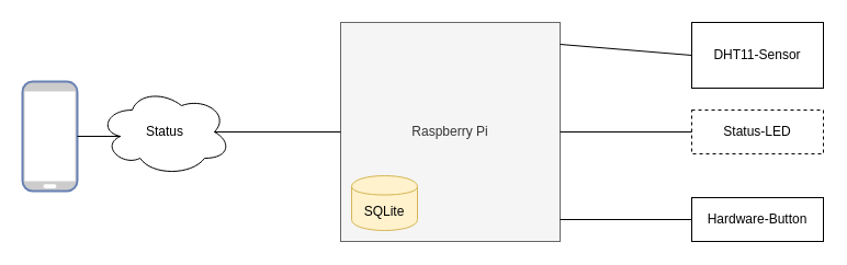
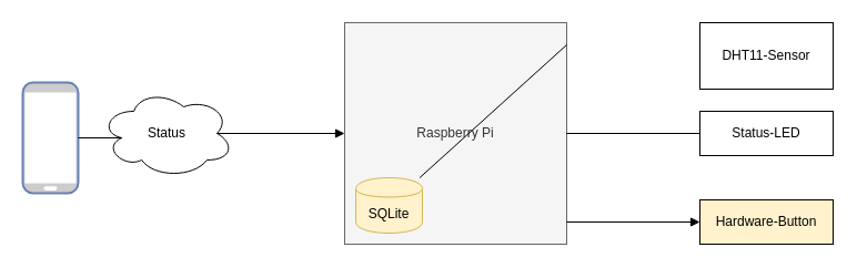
- <mxCell id="6" value="" style="endArrow=none;html=1;entryX=0;entryY=0.5;entryDx=0;entryDy=0;exitX=1;exitY=0.1;exitDx=0;exitDy=0;exitPerimeter=0;" edge="1" parent="1" source="2" target="3"><mxGeometry width="50" height="50" relative="1" as="geometry"><mxPoint x="420" y="430" as="sourcePoint" /><mxPoint x="470" y="380" as="targetPoint" /></mxGeometry></mxCell>
+ <mxCell id="6" value="" style="endArrow=none;html=1;exitX=1;exitY=0.1;exitDx=0;exitDy=0;exitPerimeter=0;" edge="1" parent="1" source="2" target="9"><mxGeometry width="50" height="50" relative="1" as="geometry"><mxPoint x="420" y="430" as="sourcePoint" /><mxPoint x="470" y="380" as="targetPoint" /></mxGeometry></mxCell>
- <mxCell id="11" value="" style="endArrow=none;html=1;entryX=0;entryY=0.5;entryDx=0;entryDy=0;exitX=0.875;exitY=0.5;exitDx=0;exitDy=0;exitPerimeter=0;" edge="1" parent="1" source="10" target="2"><mxGeometry width="50" height="50" relative="1" as="geometry"><mxPoint x="130" y="340" as="sourcePoint" /><mxPoint x="180" y="290" as="targetPoint" /></mxGeometry></mxCell>
+ <mxCell id="11" value="" style="endArrow=block;html=1;entryX=0;entryY=0.5;entryDx=0;entryDy=0;exitX=0.875;exitY=0.5;exitDx=0;exitDy=0;exitPerimeter=0;" edge="1" parent="1" source="10" target="2"><mxGeometry width="50" height="50" relative="1" as="geometry"><mxPoint x="130" y="340" as="sourcePoint" /><mxPoint x="180" y="290" as="targetPoint" /></mxGeometry></mxCell>
- <mxCell id="4" value="Status-LED" style="rounded=0;whiteSpace=wrap;html=1;dashed=1;" vertex="1" parent="1"><mxGeometry x="630" y="100" width="120" height="40" as="geometry" /></mxCell>
+ <mxCell id="4" value="Status-LED" style="rounded=0;whiteSpace=wrap;html=1;" vertex="1" parent="1"><mxGeometry x="630" y="100" width="120" height="40" as="geometry" /></mxCell>
- <mxCell id="8" value="" style="endArrow=none;html=1;entryX=0;entryY=0.5;entryDx=0;entryDy=0;exitX=1;exitY=0.9;exitDx=0;exitDy=0;exitPerimeter=0;" edge="1" parent="1" source="2" target="5"><mxGeometry width="50" height="50" relative="1" as="geometry"><mxPoint y="390" as="sourcePoint" x="350" /><mxPoint x="400" y="340" as="targetPoint" /></mxGeometry></mxCell>
+ <mxCell id="8" value="" style="endArrow=block;html=1;entryX=0;entryY=0.5;entryDx=0;entryDy=0;exitX=1;exitY=0.9;exitDx=0;exitDy=0;exitPerimeter=0;" edge="1" parent="1" source="2" target="5"><mxGeometry width="50" height="50" relative="1" as="geometry"><mxPoint y="390" as="sourcePoint" x="350" /><mxPoint x="400" y="340" as="targetPoint" /></mxGeometry></mxCell>
- <mxCell id="5" value="Hardware-Button" style="rounded=0;whiteSpace=wrap;html=1;" vertex="1" parent="1"><mxGeometry x="630" y="180" width="120" height="40" as="geometry" /></mxCell>
+ <mxCell id="5" value="Hardware-Button" style="rounded=0;whiteSpace=wrap;html=1;fillColor=#fff2cc;" vertex="1" parent="1"><mxGeometry x="630" y="180" width="120" height="40" as="geometry" /></mxCell>
